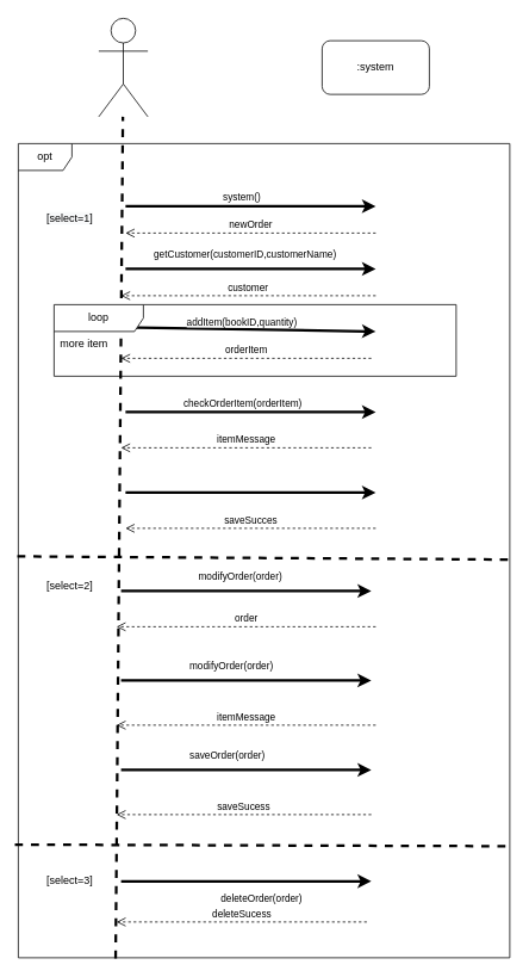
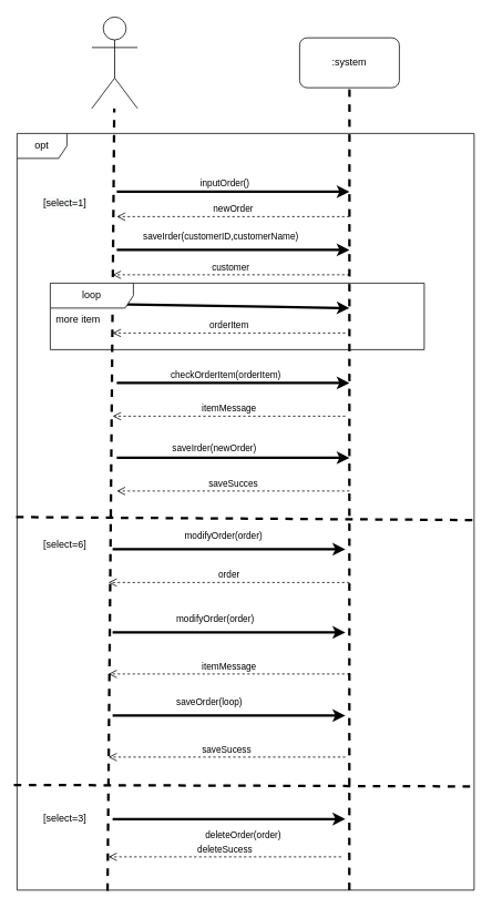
- <mxCell id="16" value="&lt;span style=&quot;font-size: 11px ; background-color: rgb(255 , 255 , 255)&quot;&gt;system()&lt;/span&gt;" style="text;html=1;align=center;verticalAlign=middle;resizable=0;points=[];autosize=1;strokeColor=none;fillColor=none;" vertex="1" parent="1"><mxGeometry x="230" y="210" width="80" height="20" as="geometry" /></mxCell>
+ <mxCell id="16" value="&lt;span style=&quot;font-size: 11px ; background-color: rgb(255 , 255 , 255)&quot;&gt;inputOrder()&lt;/span&gt;" style="text;html=1;align=center;verticalAlign=middle;resizable=0;points=[];autosize=1;strokeColor=none;fillColor=none;" vertex="1" parent="1"><mxGeometry x="230" y="210" width="80" height="20" as="geometry" /></mxCell>
- <mxCell id="17" value="&lt;span style=&quot;color: rgb(0, 0, 0); font-family: helvetica; font-size: 11px; font-style: normal; font-weight: 400; letter-spacing: normal; text-align: center; text-indent: 0px; text-transform: none; word-spacing: 0px; background-color: rgb(255, 255, 255); display: inline; float: none;&quot;&gt;getCustomer(customerID,customerName)&lt;/span&gt;" style="text;whiteSpace=wrap;html=1;" vertex="1" parent="1"><mxGeometry x="170" y="270" width="250" height="30" as="geometry" /></mxCell>
+ <mxCell id="17" value="&lt;span style=&quot;color: rgb(0, 0, 0); font-family: helvetica; font-size: 11px; font-style: normal; font-weight: 400; letter-spacing: normal; text-align: center; text-indent: 0px; text-transform: none; word-spacing: 0px; background-color: rgb(255, 255, 255); display: inline; float: none;&quot;&gt;saveIrder(customerID,customerName)&lt;/span&gt;" style="text;whiteSpace=wrap;html=1;" vertex="1" parent="1"><mxGeometry x="170" y="270" width="250" height="30" as="geometry" /></mxCell>
- <mxCell id="20" value="&lt;span style=&quot;font-size: 11px ; background-color: rgb(255 , 255 , 255)&quot;&gt;addItem(bookID,quantity)&lt;/span&gt;" style="text;html=1;align=center;verticalAlign=middle;resizable=0;points=[];autosize=1;strokeColor=none;fillColor=none;" vertex="1" parent="1"><mxGeometry x="195" y="350" width="150" height="20" as="geometry" /></mxCell>
+ <mxCell id="21" value="&lt;span style=&quot;color: rgb(0, 0, 0); font-family: helvetica; font-size: 11px; font-style: normal; font-weight: 400; letter-spacing: normal; text-align: center; text-indent: 0px; text-transform: none; word-spacing: 0px; background-color: rgb(255, 255, 255); display: inline; float: none;&quot;&gt;saveIrder(newOrder)&lt;/span&gt;" style="text;whiteSpace=wrap;html=1;" vertex="1" parent="1"><mxGeometry x="205" y="525" width="140" height="30" as="geometry" /></mxCell>
+ <mxCell id="9" value="" style="endArrow=none;dashed=1;html=1;rounded=0;endSize=6;sourcePerimeterSpacing=0;strokeWidth=3;jumpSize=6;entryX=0.5;entryY=1;entryDx=0;entryDy=0;exitX=0.727;exitY=1;exitDx=0;exitDy=0;exitPerimeter=0;" edge="1" parent="1" source="2" target="4"><mxGeometry width="50" height="50" relative="1" as="geometry"><mxPoint x="420" y="850" as="sourcePoint" /><mxPoint x="330" y="360" as="targetPoint" /></mxGeometry></mxCell>
- <mxCell id="22" value="&lt;span style=&quot;color: rgb(0, 0, 0); font-family: helvetica; font-size: 12px; font-style: normal; font-weight: 400; letter-spacing: normal; text-align: left; text-indent: 0px; text-transform: none; word-spacing: 0px; background-color: rgb(255, 255, 255); display: inline; float: none;&quot;&gt;[select=2]&lt;/span&gt;" style="text;whiteSpace=wrap;html=1;" vertex="1" parent="1"><mxGeometry x="50" y="640" width="80" height="30" as="geometry" /></mxCell>
+ <mxCell id="22" value="&lt;span style=&quot;color: rgb(0, 0, 0); font-family: helvetica; font-size: 12px; font-style: normal; font-weight: 400; letter-spacing: normal; text-align: left; text-indent: 0px; text-transform: none; word-spacing: 0px; background-color: rgb(255, 255, 255); display: inline; float: none;&quot;&gt;[select=6]&lt;/span&gt;" style="text;whiteSpace=wrap;html=1;" vertex="1" parent="1"><mxGeometry x="50" y="640" width="80" height="30" as="geometry" /></mxCell>
- <mxCell id="34" value="&lt;span style=&quot;color: rgb(0, 0, 0); font-family: helvetica; font-size: 11px; font-style: normal; font-weight: 400; letter-spacing: normal; text-align: center; text-indent: 0px; text-transform: none; word-spacing: 0px; background-color: rgb(255, 255, 255); display: inline; float: none;&quot;&gt;saveOrder(order)&lt;/span&gt;" style="text;whiteSpace=wrap;html=1;" vertex="1" parent="1"><mxGeometry x="210" y="830" width="120" height="30" as="geometry" /></mxCell>
+ <mxCell id="34" value="&lt;span style=&quot;color: rgb(0, 0, 0); font-family: helvetica; font-size: 11px; font-style: normal; font-weight: 400; letter-spacing: normal; text-align: center; text-indent: 0px; text-transform: none; word-spacing: 0px; background-color: rgb(255, 255, 255); display: inline; float: none;&quot;&gt;saveOrder(loop)&lt;/span&gt;" style="text;whiteSpace=wrap;html=1;" vertex="1" parent="1"><mxGeometry x="210" y="830" width="120" height="30" as="geometry" /></mxCell>
